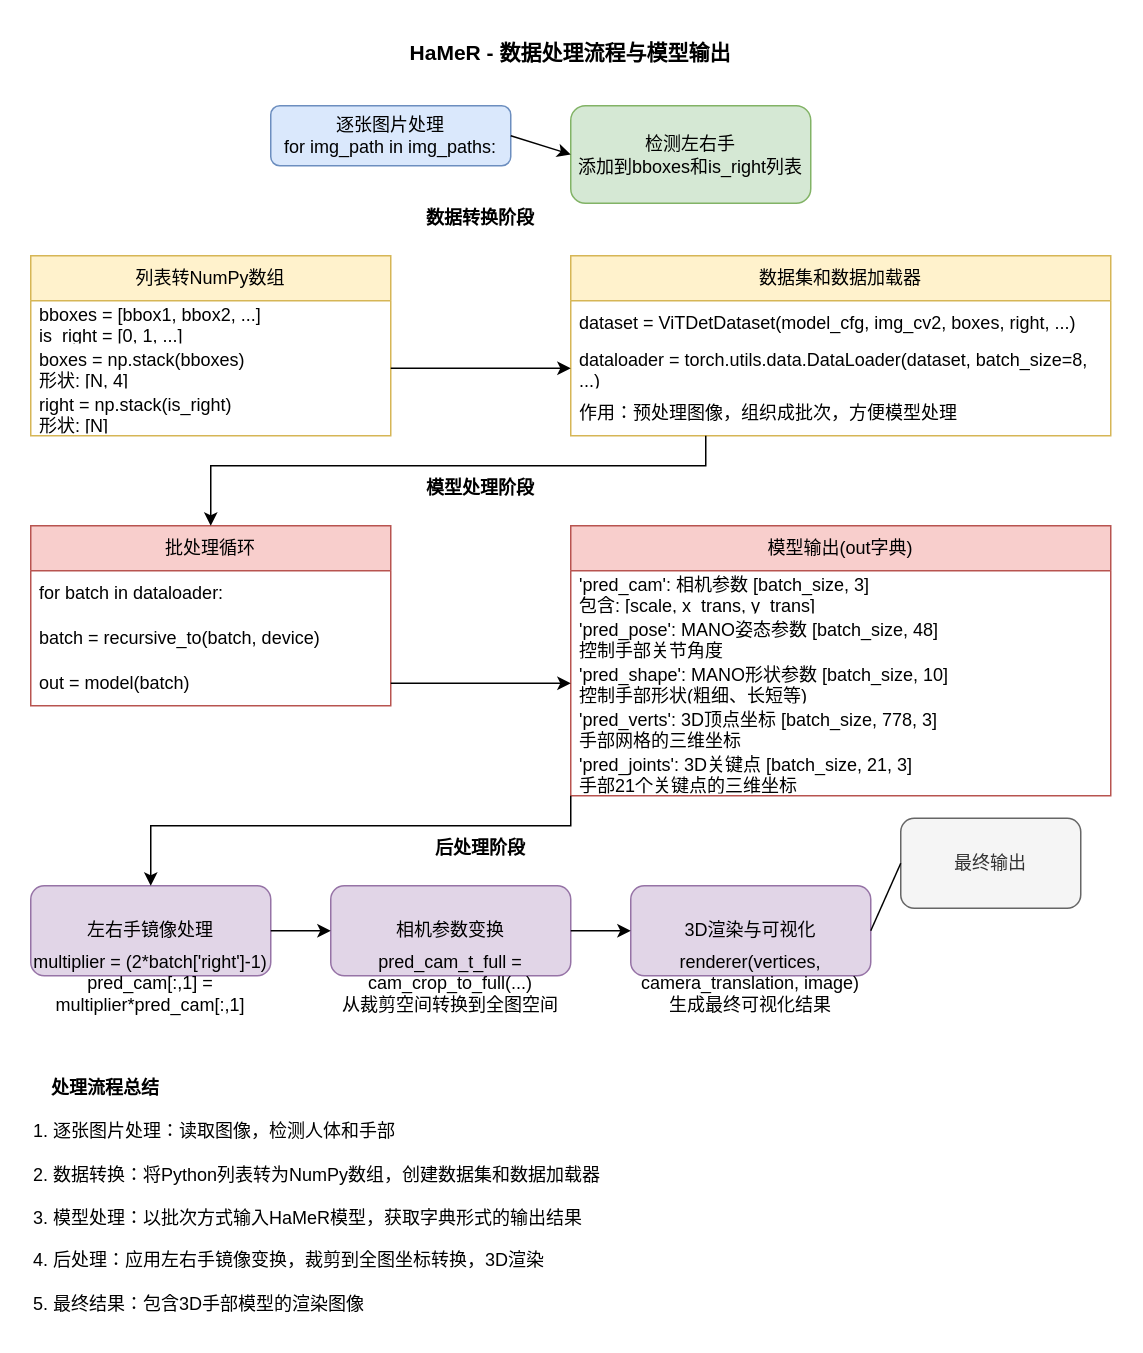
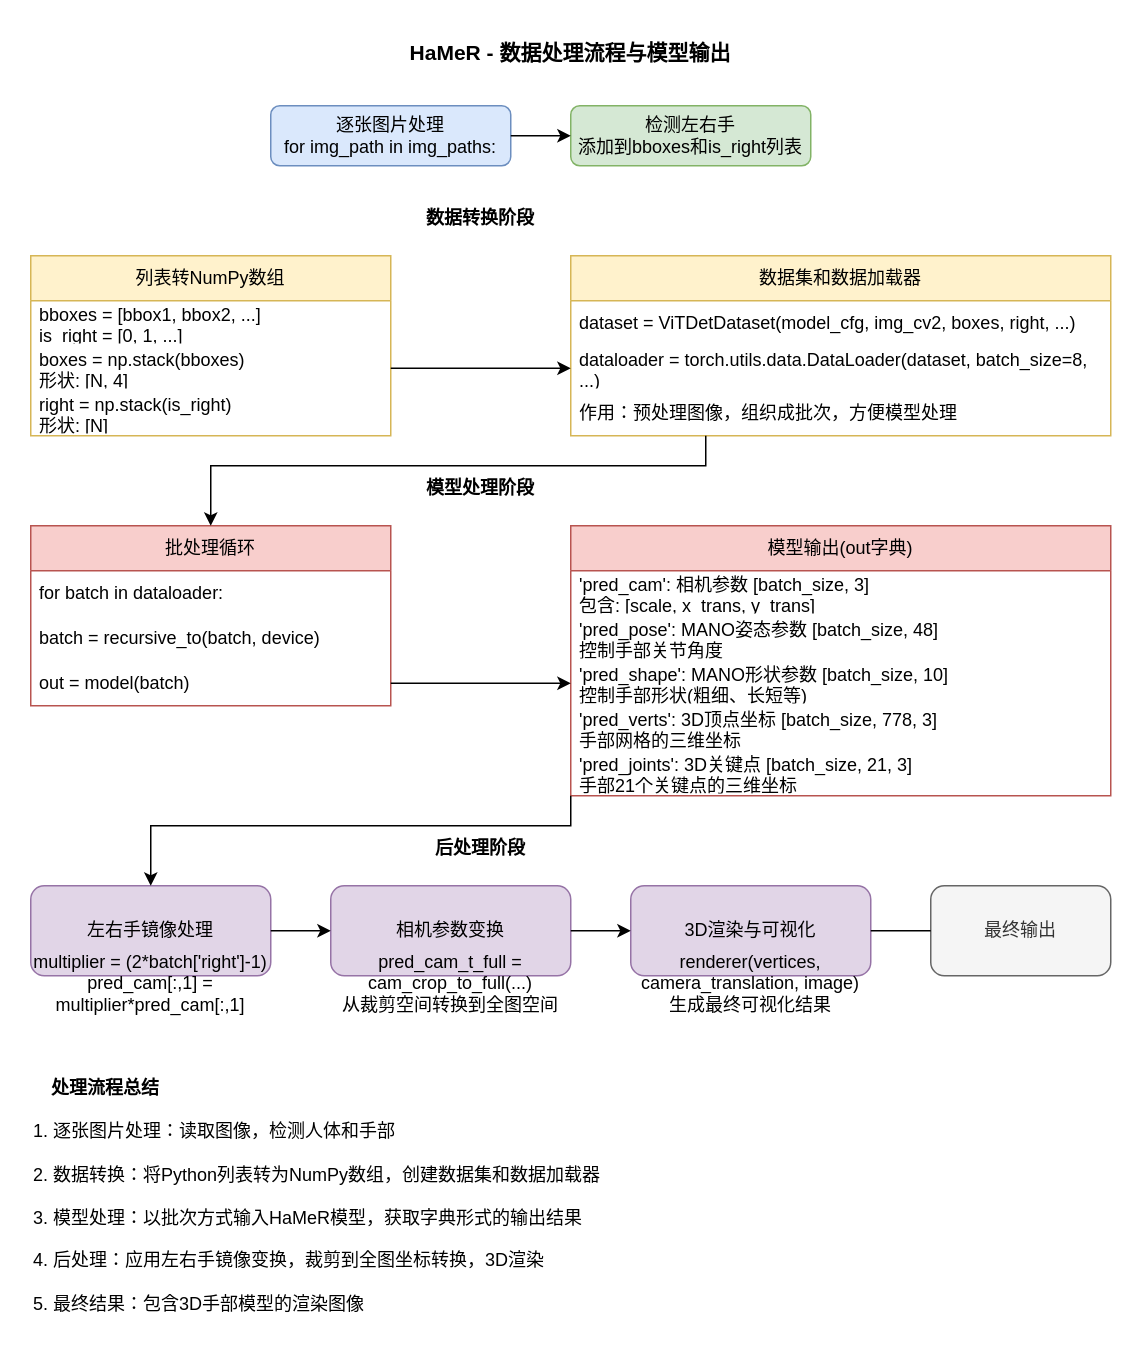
- <mxCell id="4" value="检测左右手&lt;br&gt;添加到bboxes和is_right列表" style="rounded=1;whiteSpace=wrap;html=1;fontSize=12;glass=0;strokeWidth=1;shadow=0;fillColor=#d5e8d4;strokeColor=#82b366;" vertex="1" parent="1"><mxGeometry x="380" y="70" width="160" height="65" as="geometry" /></mxCell>
+ <mxCell id="4" value="检测左右手&lt;br&gt;添加到bboxes和is_right列表" style="rounded=1;whiteSpace=wrap;html=1;fontSize=12;glass=0;strokeWidth=1;shadow=0;fillColor=#d5e8d4;strokeColor=#82b366;" vertex="1" parent="1"><mxGeometry x="380" y="70" width="160" height="40" as="geometry" /></mxCell>
- <mxCell id="36" value="最终输出" style="rounded=1;whiteSpace=wrap;html=1;fontSize=12;glass=0;strokeWidth=1;shadow=0;fillColor=#f5f5f5;fontColor=#333333;strokeColor=#666666;" vertex="1" parent="1"><mxGeometry x="600" y="545" width="120" height="60" as="geometry" /></mxCell>
+ <mxCell id="36" value="最终输出" style="rounded=1;whiteSpace=wrap;html=1;fontSize=12;glass=0;strokeWidth=1;shadow=0;fillColor=#f5f5f5;fontColor=#333333;strokeColor=#666666;" vertex="1" parent="1"><mxGeometry x="620" y="590" width="120" height="60" as="geometry" /></mxCell>
